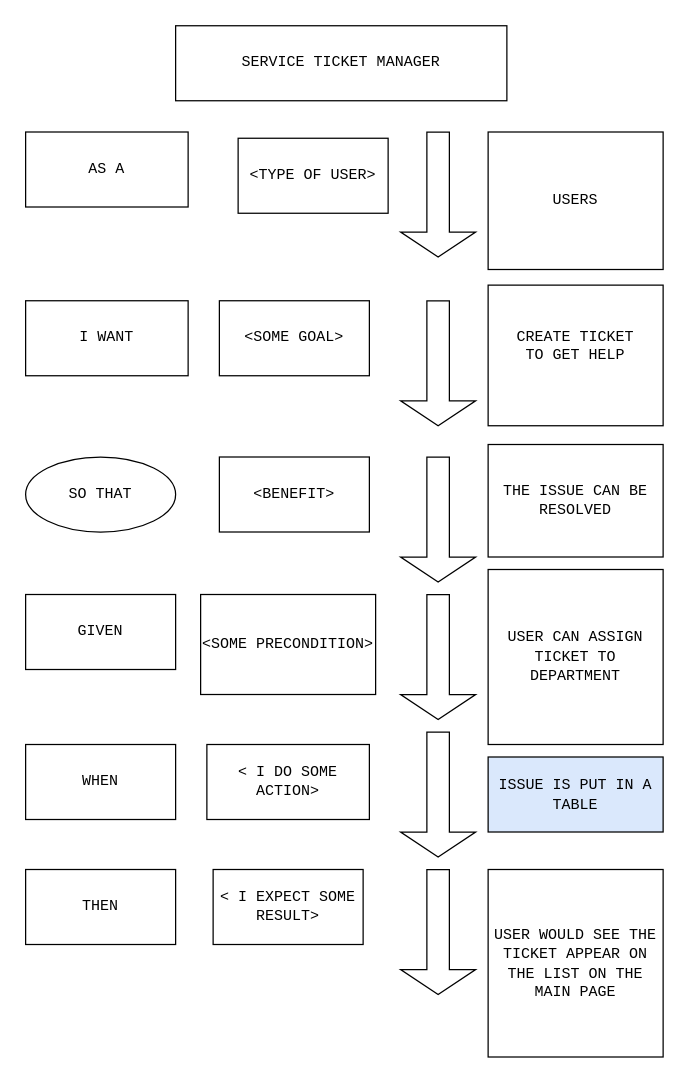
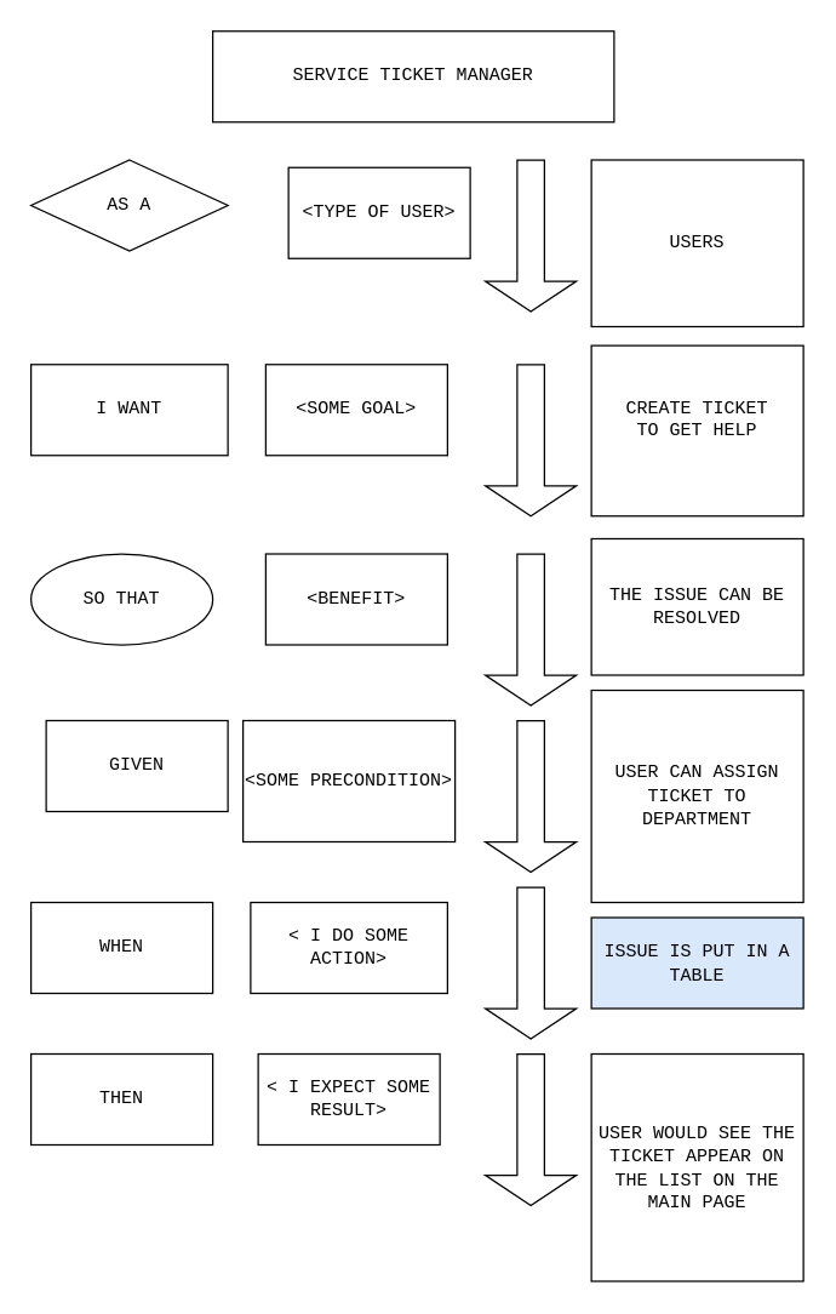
- <mxCell id="2" value="AS A " style="rounded=0;whiteSpace=wrap;html=1;fontFamily=Courier New;" parent="1" vertex="1"><mxGeometry x="20" y="105" width="130" height="60" as="geometry" /></mxCell>
+ <mxCell id="2" value="AS A " style="rhombus;whiteSpace=wrap;html=1;fontFamily=Courier New;" parent="1" vertex="1"><mxGeometry x="20" y="105" width="130" height="60" as="geometry" /></mxCell>
- <mxCell id="12" value="GIVEN" style="rounded=0;whiteSpace=wrap;html=1;sketch=0;fontFamily=Courier New;" parent="1" vertex="1"><mxGeometry x="20" y="475" width="120" height="60" as="geometry" /></mxCell>
+ <mxCell id="12" value="GIVEN" style="rounded=0;whiteSpace=wrap;html=1;sketch=0;fontFamily=Courier New;" parent="1" vertex="1"><mxGeometry x="30" y="475" width="120" height="60" as="geometry" /></mxCell>
